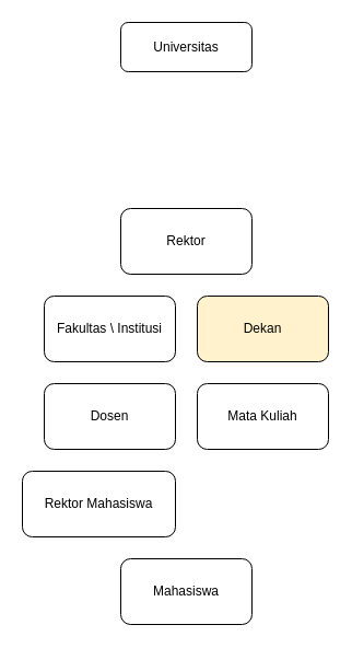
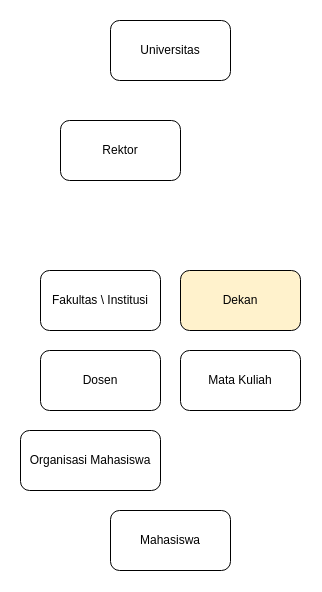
- <mxCell id="6" value="Universitas" style="rounded=1;whiteSpace=wrap;html=1;" parent="1" vertex="1"><mxGeometry x="110" y="20" width="120" height="45" as="geometry" /></mxCell>
+ <mxCell id="6" value="Universitas" style="rounded=1;whiteSpace=wrap;html=1;" parent="1" vertex="1"><mxGeometry x="110" y="20" width="120" height="60" as="geometry" /></mxCell>
- <mxCell id="4" value="Rektor" style="rounded=1;whiteSpace=wrap;html=1;" parent="1" vertex="1"><mxGeometry x="110" y="190" width="120" height="60" as="geometry" /></mxCell>
+ <mxCell id="4" value="Rektor" style="rounded=1;whiteSpace=wrap;html=1;" parent="1" vertex="1"><mxGeometry x="60" y="120" width="120" height="60" as="geometry" /></mxCell>
- <mxCell id="7" value="Rektor Mahasiswa" style="rounded=1;whiteSpace=wrap;html=1;" parent="1" vertex="1"><mxGeometry x="20" y="430" width="140" height="60" as="geometry" /></mxCell>
+ <mxCell id="7" value="Organisasi Mahasiswa" style="rounded=1;whiteSpace=wrap;html=1;" parent="1" vertex="1"><mxGeometry x="20" y="430" width="140" height="60" as="geometry" /></mxCell>
